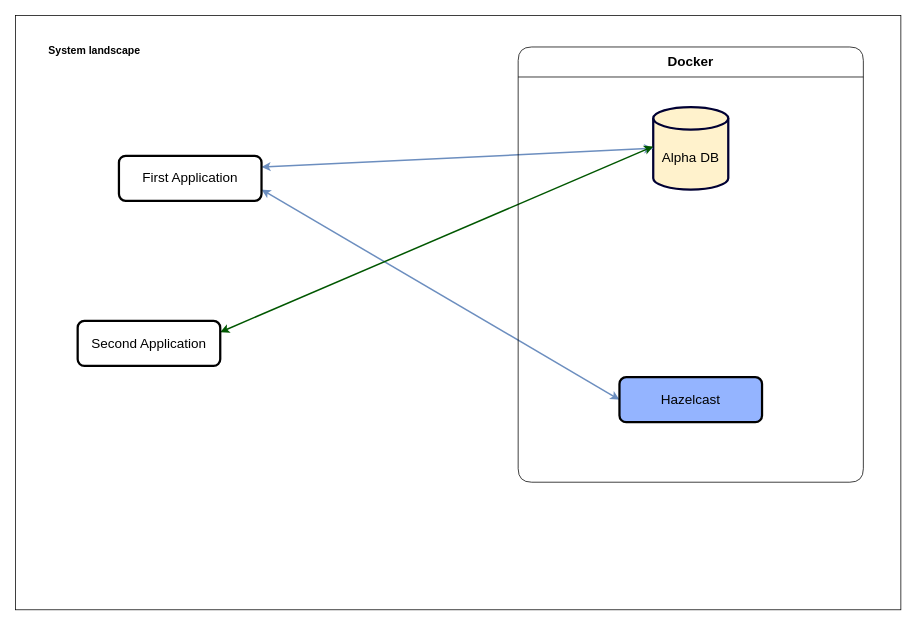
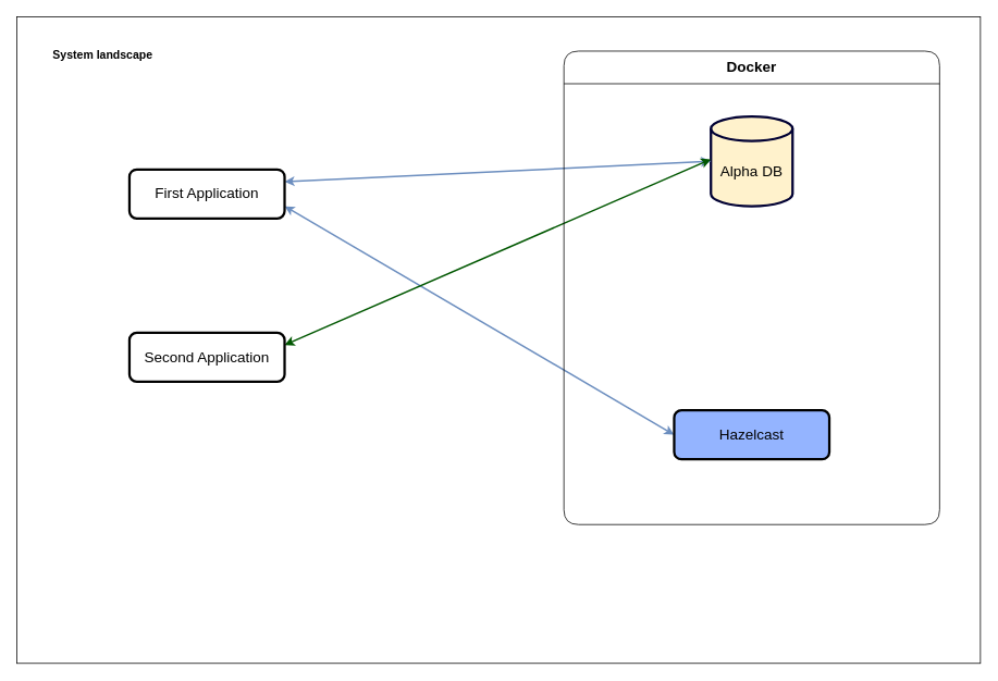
- <mxCell id="9" value="&lt;font style=&quot;font-size: 18px;&quot;&gt;Second Application&lt;/font&gt;" style="rounded=1;whiteSpace=wrap;html=1;strokeWidth=3;" vertex="1" parent="1"><mxGeometry x="103" y="427" width="190" height="60" as="geometry" /></mxCell>
+ <mxCell id="9" value="&lt;font style=&quot;font-size: 18px;&quot;&gt;Second Application&lt;/font&gt;" style="rounded=1;whiteSpace=wrap;html=1;strokeWidth=3;" vertex="1" parent="1"><mxGeometry x="158" y="407" width="190" height="60" as="geometry" /></mxCell>
